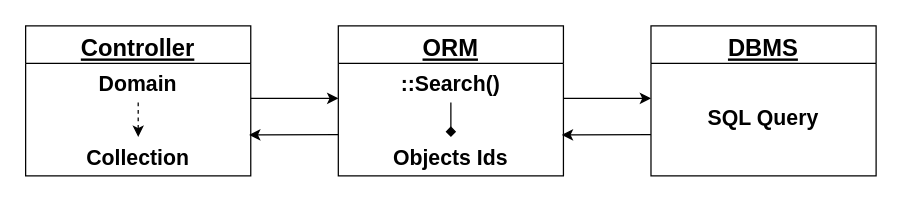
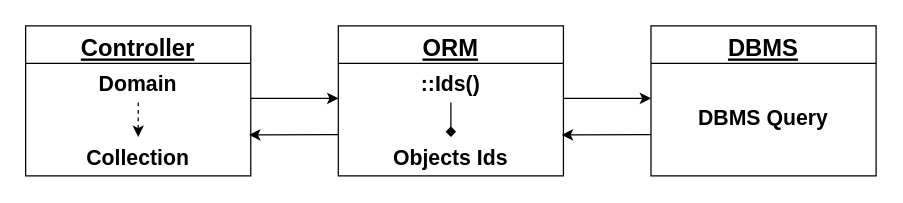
- <mxCell id="10" value="::Search()" style="text;align=center;verticalAlign=top;spacingLeft=4;spacingRight=4;overflow=hidden;rotatable=0;points=[[0,0.5],[1,0.5]];portConstraint=eastwest;fontStyle=1;fontSize=17;" parent="9" vertex="1"><mxGeometry y="30" width="180" height="31.2" as="geometry" /></mxCell>
+ <mxCell id="10" value="::Ids()" style="text;align=center;verticalAlign=top;spacingLeft=4;spacingRight=4;overflow=hidden;rotatable=0;points=[[0,0.5],[1,0.5]];portConstraint=eastwest;fontStyle=1;fontSize=17;" parent="9" vertex="1"><mxGeometry y="30" width="180" height="31.2" as="geometry" /></mxCell>
- <mxCell id="16" value="SQL Query" style="text;align=center;verticalAlign=top;spacingLeft=4;spacingRight=4;overflow=hidden;rotatable=0;points=[[0,0.5],[1,0.5]];portConstraint=eastwest;fontStyle=1;fontSize=17;" parent="13" vertex="1"><mxGeometry y="56.4" width="180" height="31.2" as="geometry" /></mxCell>
+ <mxCell id="16" value="DBMS Query" style="text;align=center;verticalAlign=top;spacingLeft=4;spacingRight=4;overflow=hidden;rotatable=0;points=[[0,0.5],[1,0.5]];portConstraint=eastwest;fontStyle=1;fontSize=17;" parent="13" vertex="1"><mxGeometry y="56.4" width="180" height="31.2" as="geometry" /></mxCell>
